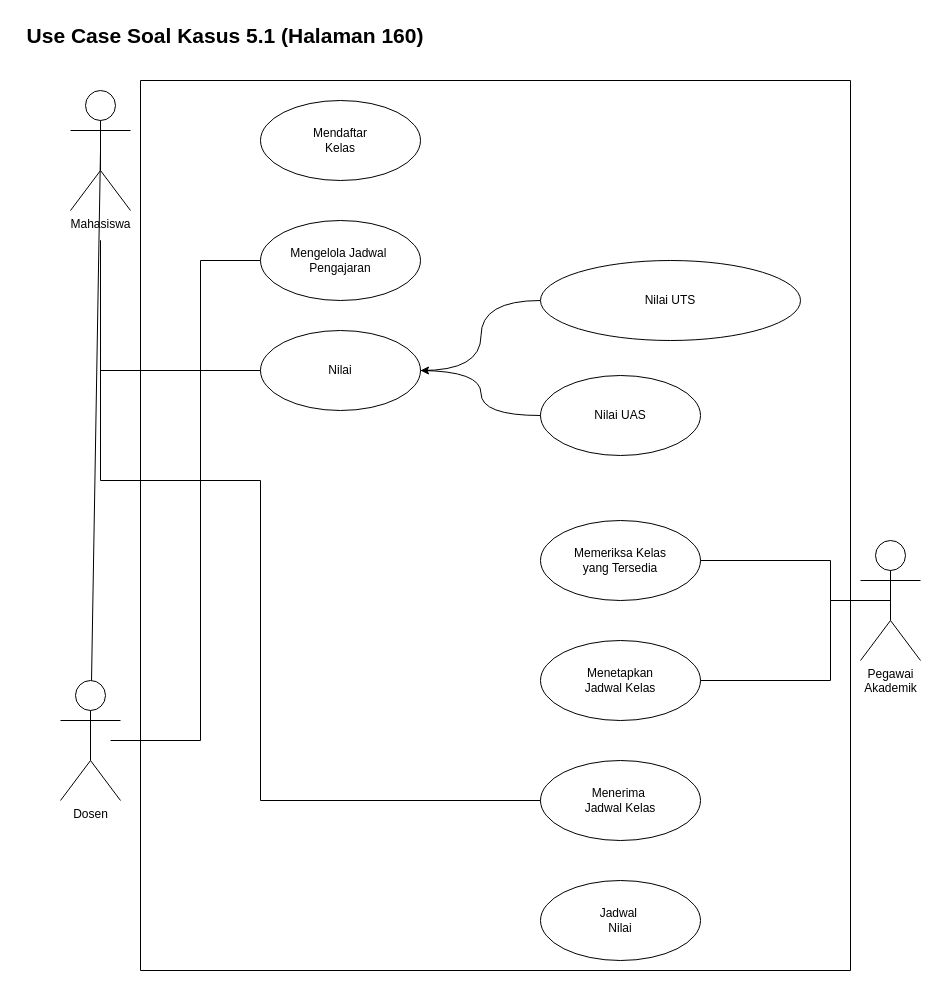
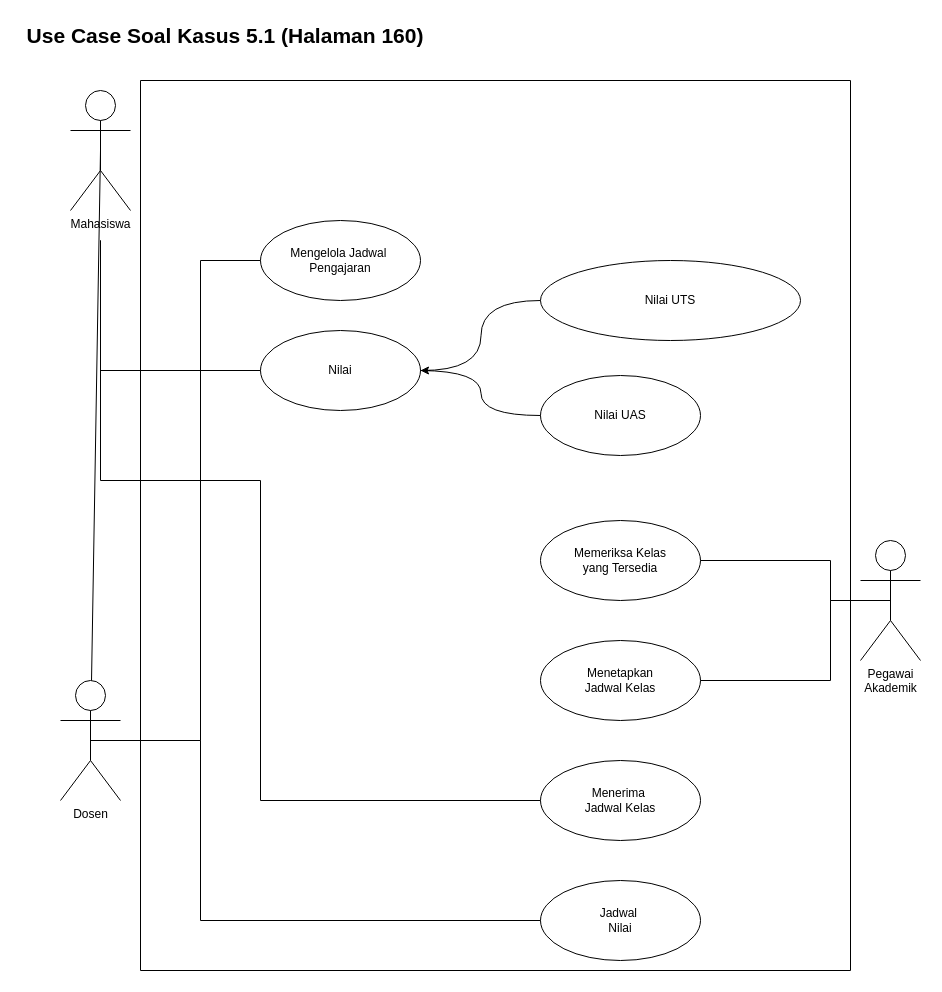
- <mxCell id="4" value="Mendaftar&lt;div&gt;Kelas&lt;/div&gt;" style="ellipse;whiteSpace=wrap;html=1;" vertex="1" parent="1"><mxGeometry x="260" y="100" width="160" height="80" as="geometry" /></mxCell>
+ <mxCell id="20" value="" style="endArrow=none;html=1;rounded=0;entryX=0;entryY=0.5;entryDx=0;entryDy=0;edgeStyle=orthogonalEdgeStyle;exitX=0.5;exitY=0.5;exitDx=0;exitDy=0;exitPerimeter=0;" edge="1" parent="1" source="3" target="13"><mxGeometry width="50" height="50" relative="1" as="geometry"><mxPoint x="110" y="740" as="sourcePoint" /><mxPoint x="390" y="500" as="targetPoint" /><Array as="points"><mxPoint x="200" y="740" /><mxPoint x="200" y="920" /></Array></mxGeometry></mxCell>
